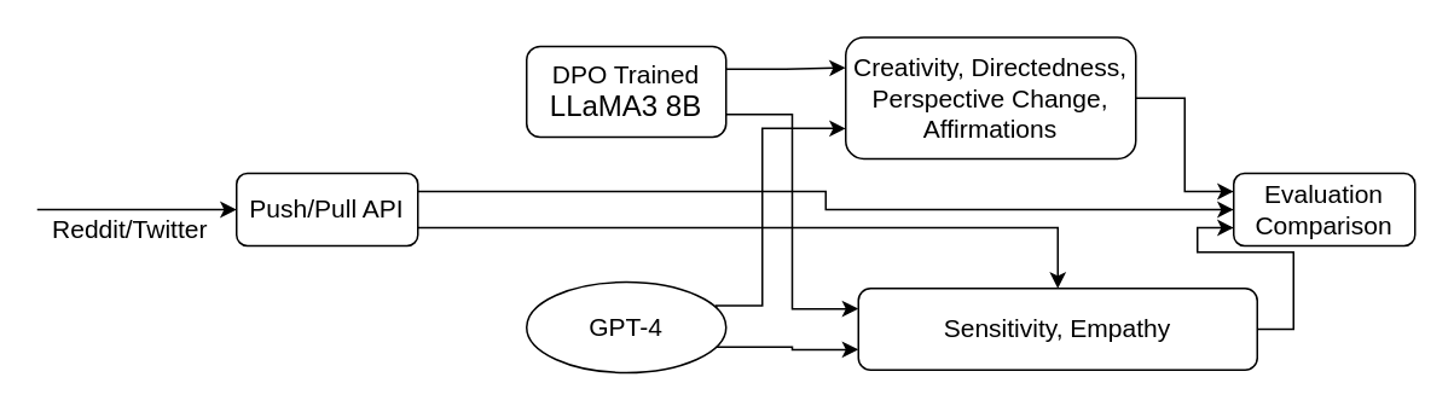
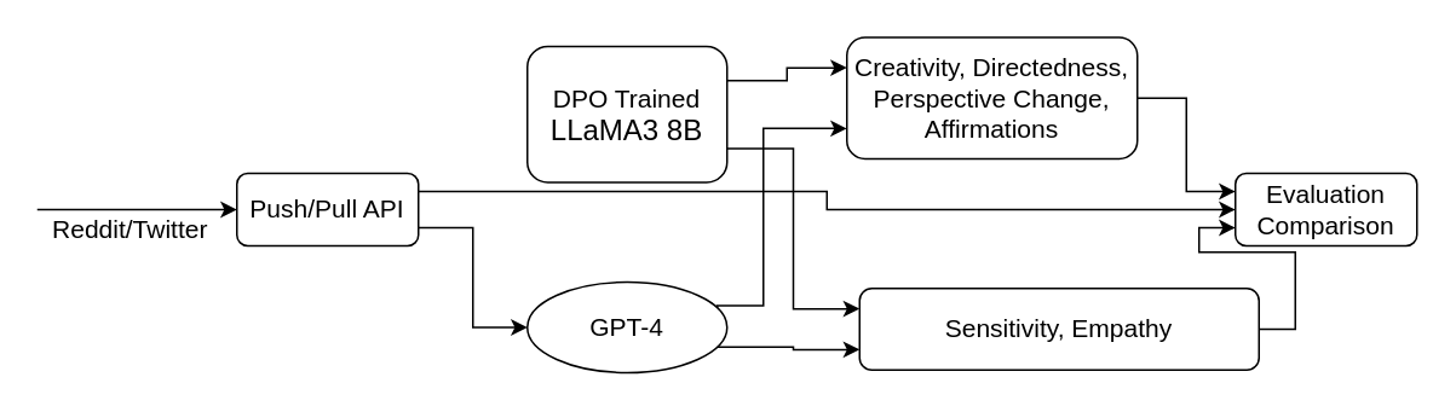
- <mxCell id="9" value="&lt;font style=&quot;font-size: 14px;&quot;&gt;DPO Trained&lt;/font&gt;&lt;div&gt;&lt;font size=&quot;3&quot;&gt;LLaMA3 8B&lt;/font&gt;&lt;/div&gt;" style="rounded=1;whiteSpace=wrap;html=1;" vertex="1" parent="1"><mxGeometry x="290" y="25" width="110" height="50" as="geometry" /></mxCell>
+ <mxCell id="9" value="&lt;font style=&quot;font-size: 14px;&quot;&gt;DPO Trained&lt;/font&gt;&lt;div&gt;&lt;font size=&quot;3&quot;&gt;LLaMA3 8B&lt;/font&gt;&lt;/div&gt;" style="rounded=1;whiteSpace=wrap;html=1;" vertex="1" parent="1"><mxGeometry x="290" y="25" width="110" height="75" as="geometry" /></mxCell>
- <mxCell id="3" style="edgeStyle=orthogonalEdgeStyle;rounded=0;orthogonalLoop=1;jettySize=auto;html=1;exitX=1;exitY=0.75;exitDx=0;exitDy=0;" edge="1" parent="1" source="4" target="16"><mxGeometry relative="1" as="geometry" /></mxCell>
+ <mxCell id="3" style="edgeStyle=orthogonalEdgeStyle;rounded=0;orthogonalLoop=1;jettySize=auto;html=1;exitX=1;exitY=0.75;exitDx=0;exitDy=0;entryX=0;entryY=0.5;entryDx=0;entryDy=0;" edge="1" parent="1" source="4" target="12"><mxGeometry relative="1" as="geometry" /></mxCell>
